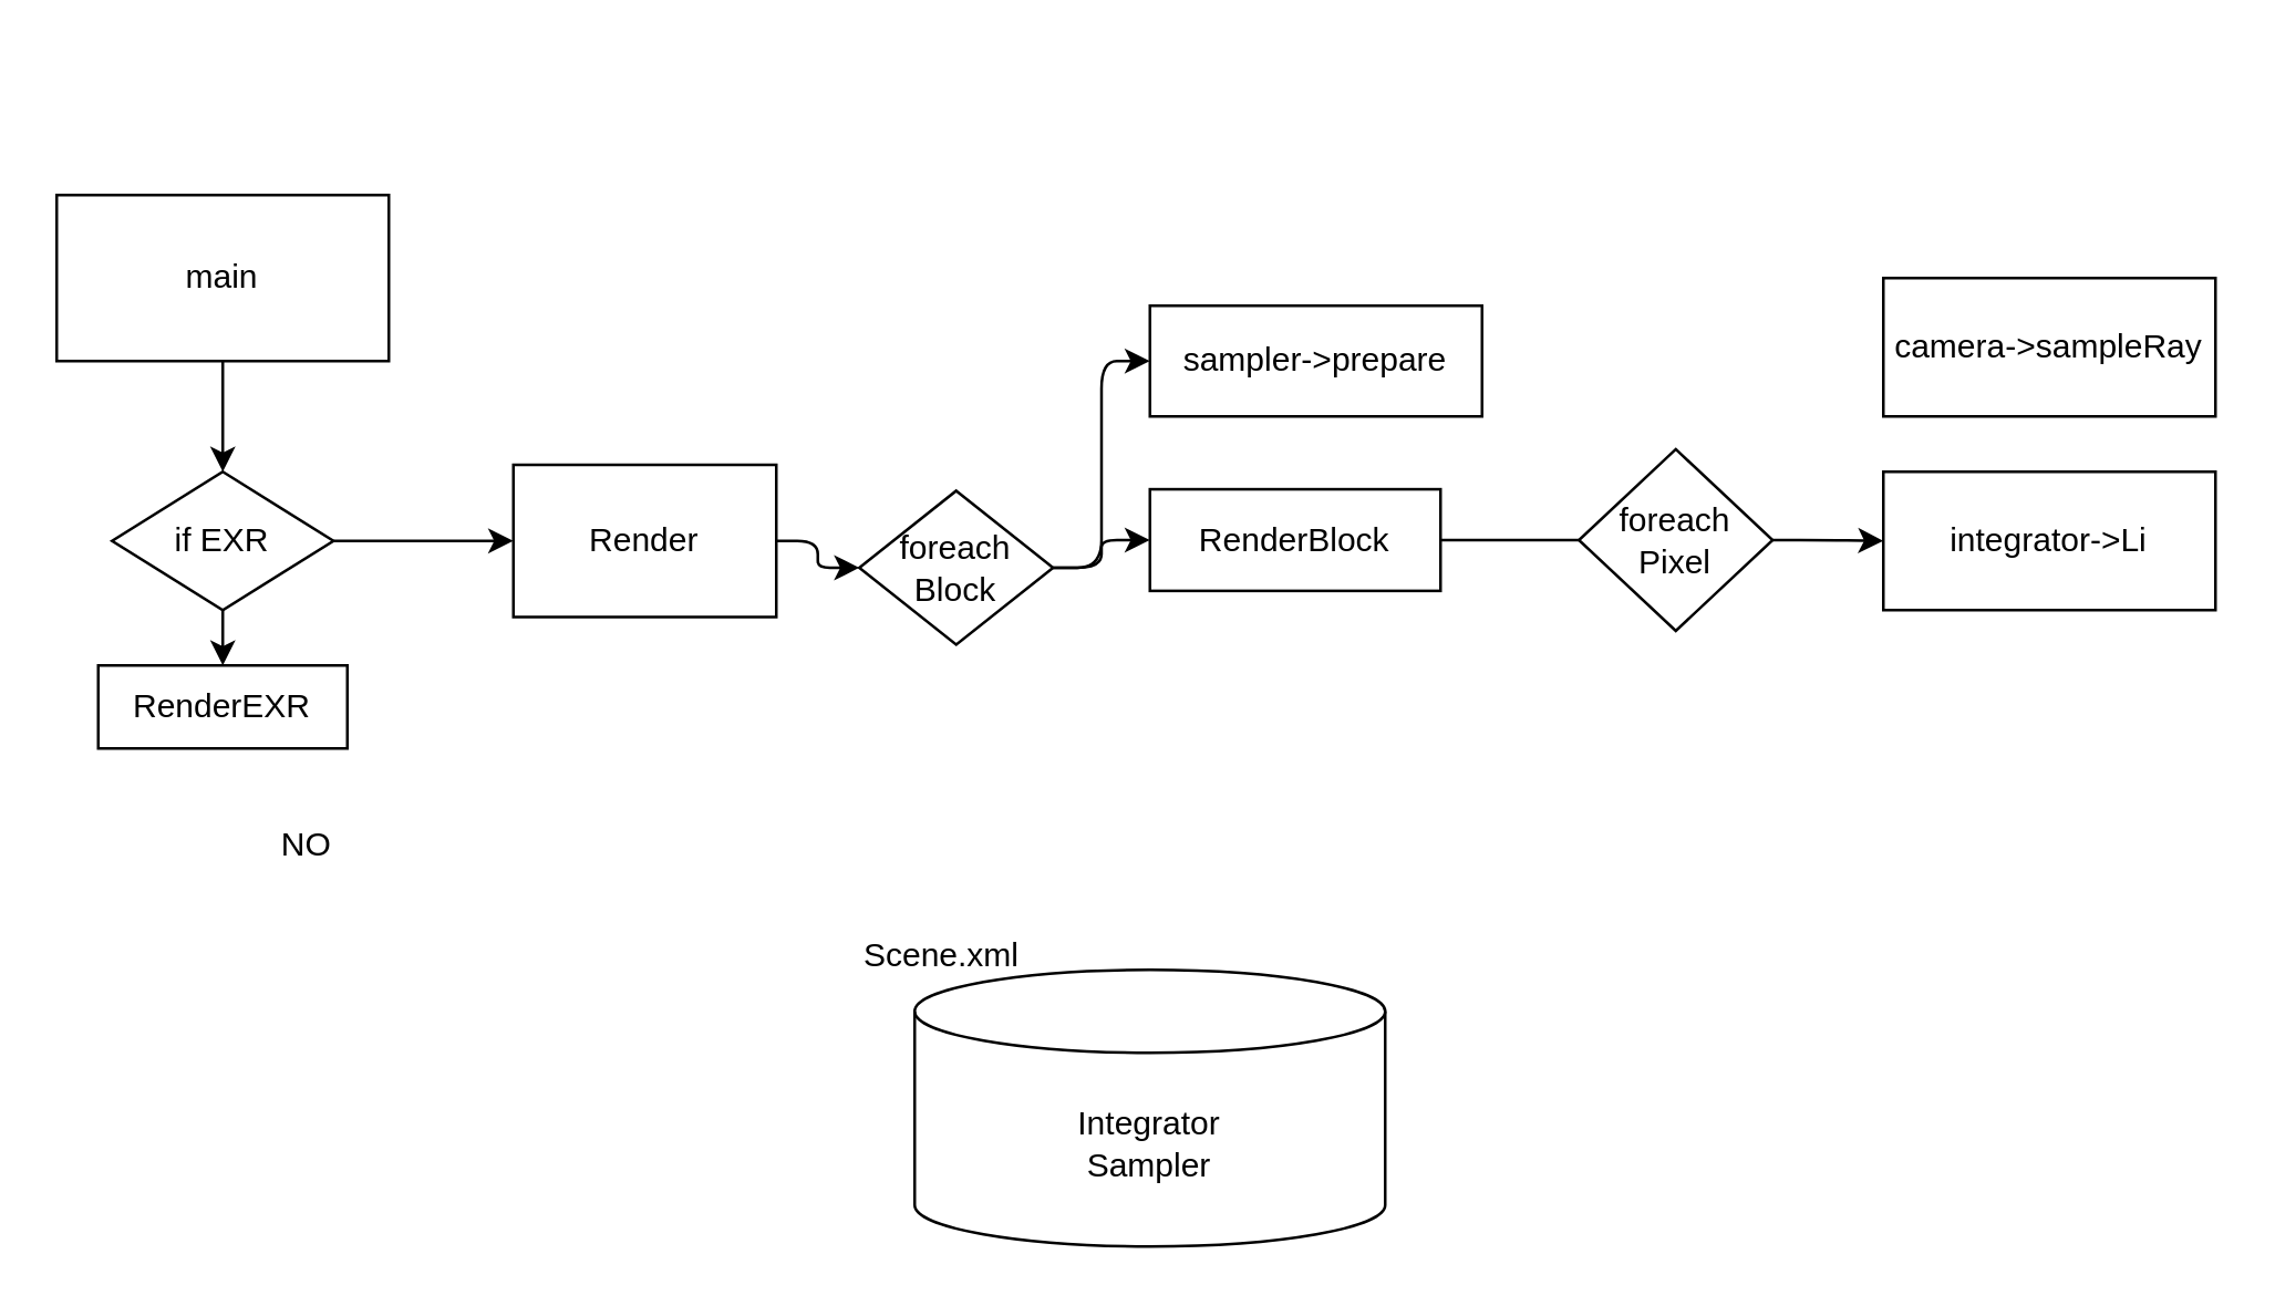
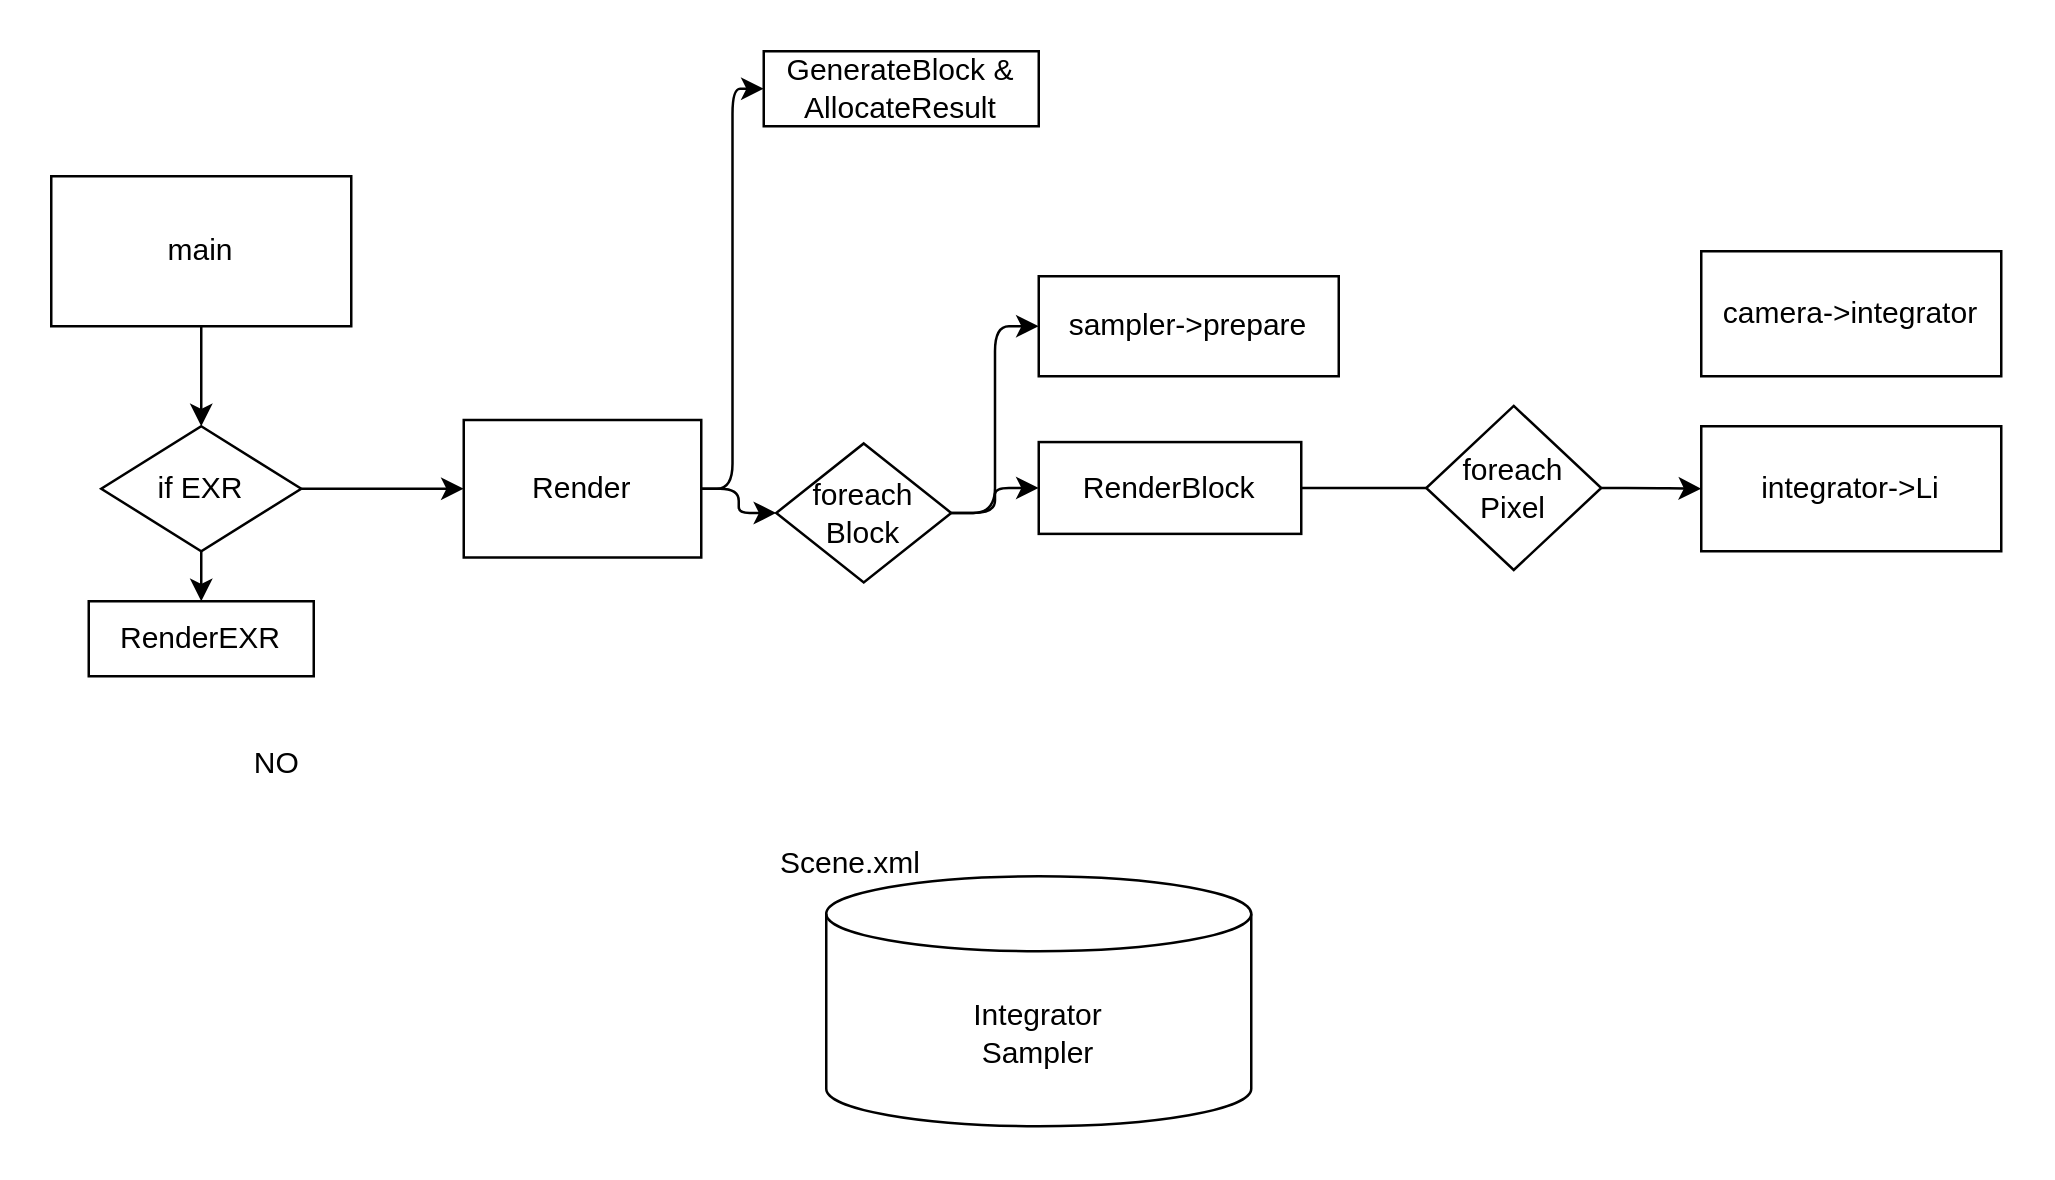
+ <mxCell id="19" value="GenerateBlock &amp;amp; AllocateResult" style="whiteSpace=wrap;html=1;rounded=0;" vertex="1" parent="1"><mxGeometry x="305" y="20" width="110" height="30" as="geometry" /></mxCell>
+ <mxCell id="8" style="edgeStyle=orthogonalEdgeStyle;html=1;entryX=0;entryY=0.5;entryDx=0;entryDy=0;" edge="1" parent="1" source="9" target="19"><mxGeometry relative="1" as="geometry" /></mxCell>
- <mxCell id="21" value="camera-&amp;gt;sampleRay" style="whiteSpace=wrap;html=1;rounded=0;" vertex="1" parent="1"><mxGeometry x="680" y="100" width="120" height="50" as="geometry" /></mxCell>
+ <mxCell id="21" value="camera-&amp;gt;integrator" style="whiteSpace=wrap;html=1;rounded=0;" vertex="1" parent="1"><mxGeometry x="680" y="100" width="120" height="50" as="geometry" /></mxCell>
